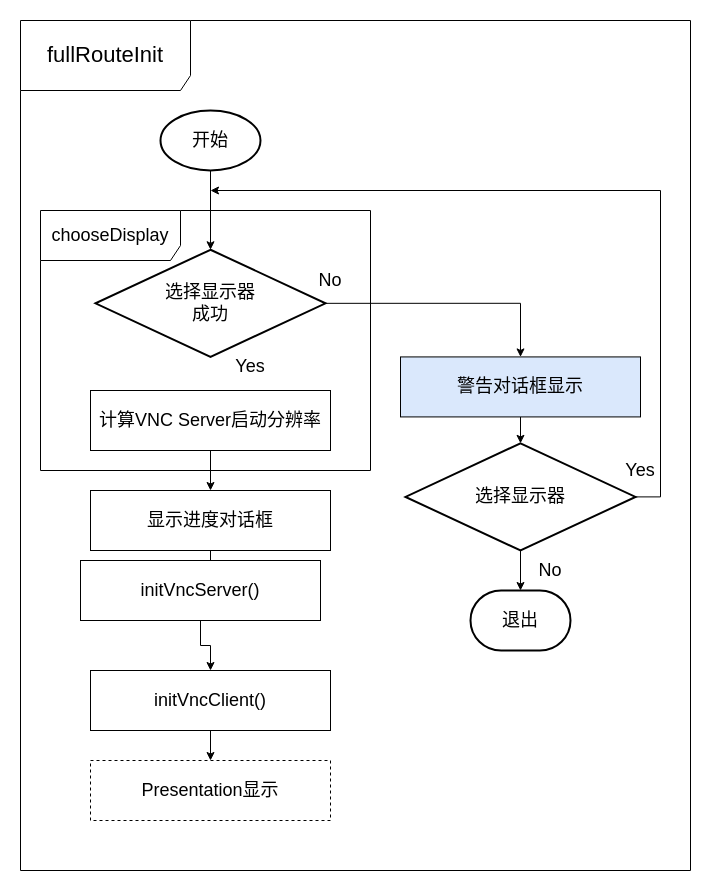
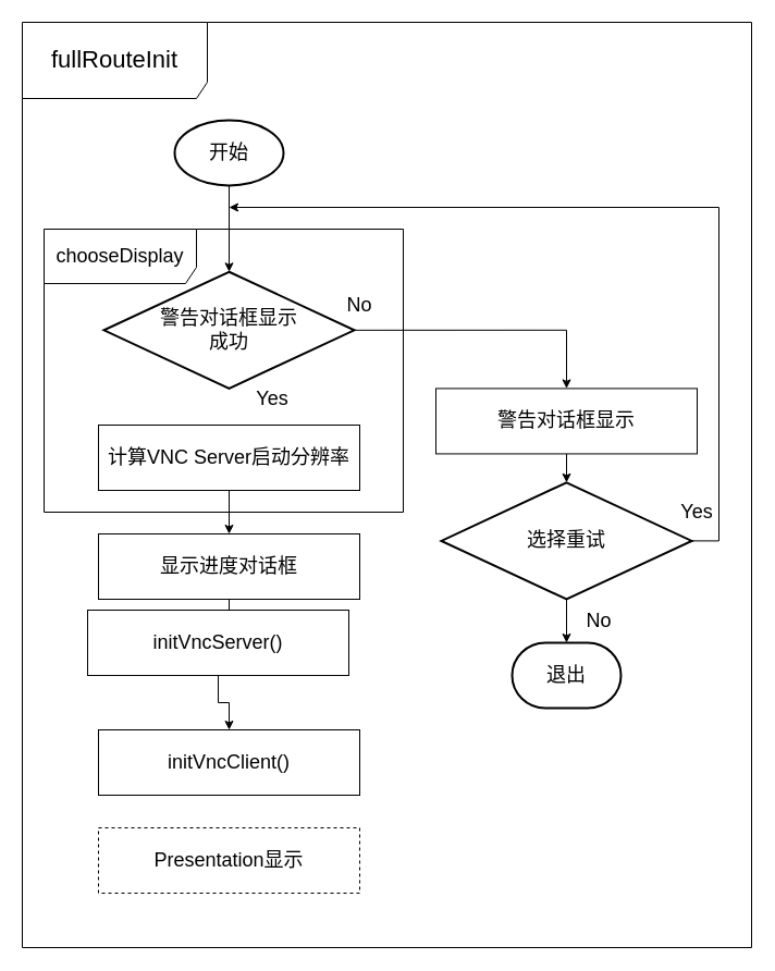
- <mxCell id="6" value="选择显示器&lt;br&gt;成功" style="strokeWidth=2;html=1;shape=mxgraph.flowchart.decision;whiteSpace=wrap;fontSize=18;" vertex="1" parent="1"><mxGeometry x="95" y="249.25" width="230" height="107.17" as="geometry" /></mxCell>
+ <mxCell id="6" value="警告对话框显示&lt;br&gt;成功" style="strokeWidth=2;html=1;shape=mxgraph.flowchart.decision;whiteSpace=wrap;fontSize=18;" vertex="1" parent="1"><mxGeometry x="95" y="249.25" width="230" height="107.17" as="geometry" /></mxCell>
- <mxCell id="18" value="警告对话框显示" style="rounded=0;whiteSpace=wrap;html=1;fontSize=18;fillColor=#dae8fc;" vertex="1" parent="1"><mxGeometry x="400" y="356.42" width="240" height="60" as="geometry" /></mxCell>
+ <mxCell id="18" value="警告对话框显示" style="rounded=0;whiteSpace=wrap;html=1;fontSize=18;" vertex="1" parent="1"><mxGeometry x="400" y="356.42" width="240" height="60" as="geometry" /></mxCell>
- <mxCell id="21" value="选择显示器" style="strokeWidth=2;html=1;shape=mxgraph.flowchart.decision;whiteSpace=wrap;fontSize=18;" vertex="1" parent="1"><mxGeometry x="405" y="442.83" width="230" height="107.17" as="geometry" /></mxCell>
+ <mxCell id="21" value="选择重试" style="strokeWidth=2;html=1;shape=mxgraph.flowchart.decision;whiteSpace=wrap;fontSize=18;" vertex="1" parent="1"><mxGeometry x="405" y="442.83" width="230" height="107.17" as="geometry" /></mxCell>
- <mxCell id="13" value="" style="edgeStyle=orthogonalEdgeStyle;rounded=0;orthogonalLoop=1;jettySize=auto;html=1;fontSize=18;" edge="1" parent="1" source="14" target="15"><mxGeometry relative="1" as="geometry" /></mxCell>
